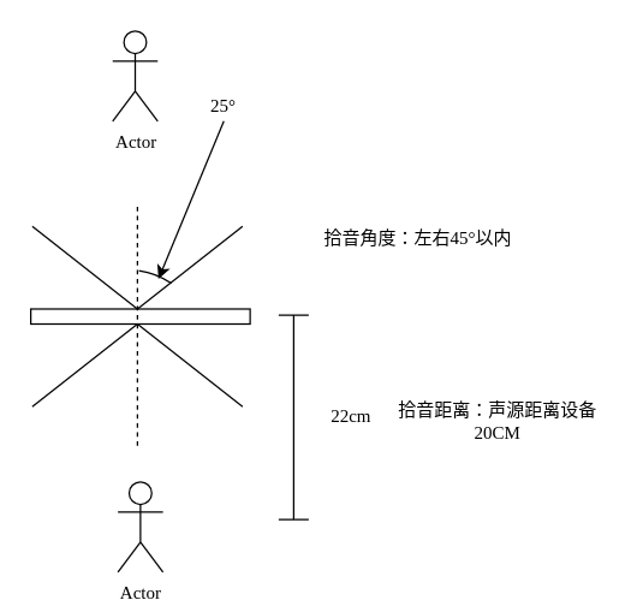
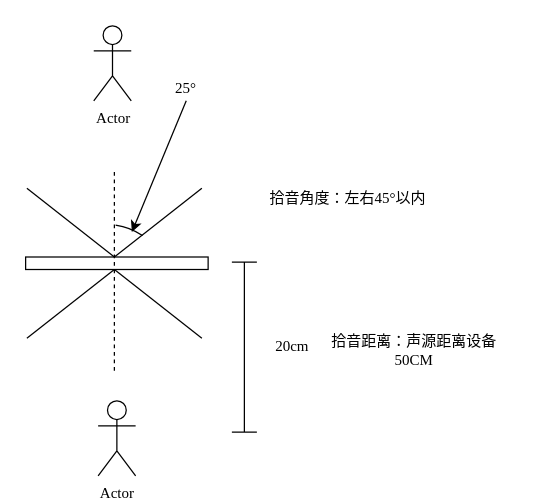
- <mxCell id="14" value="&lt;font face=&quot;阿里巴巴普惠体&quot;&gt;22cm&lt;/font&gt;" style="text;html=1;strokeColor=none;fillColor=none;align=center;verticalAlign=middle;whiteSpace=wrap;rounded=0;" parent="1" vertex="1"><mxGeometry x="211" y="267" width="45" height="20" as="geometry" /></mxCell>
+ <mxCell id="14" value="&lt;font face=&quot;阿里巴巴普惠体&quot;&gt;20cm&lt;/font&gt;" style="text;html=1;strokeColor=none;fillColor=none;align=center;verticalAlign=middle;whiteSpace=wrap;rounded=0;" parent="1" vertex="1"><mxGeometry x="211" y="267" width="45" height="20" as="geometry" /></mxCell>
- <mxCell id="15" value="拾音距离：声源距离设备20CM" style="text;html=1;strokeColor=none;fillColor=none;align=center;verticalAlign=middle;whiteSpace=wrap;rounded=0;fontFamily=阿里巴巴普惠体;" parent="1" vertex="1"><mxGeometry x="256" y="230" width="150" height="100" as="geometry" /></mxCell>
+ <mxCell id="15" value="拾音距离：声源距离设备50CM" style="text;html=1;strokeColor=none;fillColor=none;align=center;verticalAlign=middle;whiteSpace=wrap;rounded=0;fontFamily=阿里巴巴普惠体;" parent="1" vertex="1"><mxGeometry x="256" y="230" width="150" height="100" as="geometry" /></mxCell>
